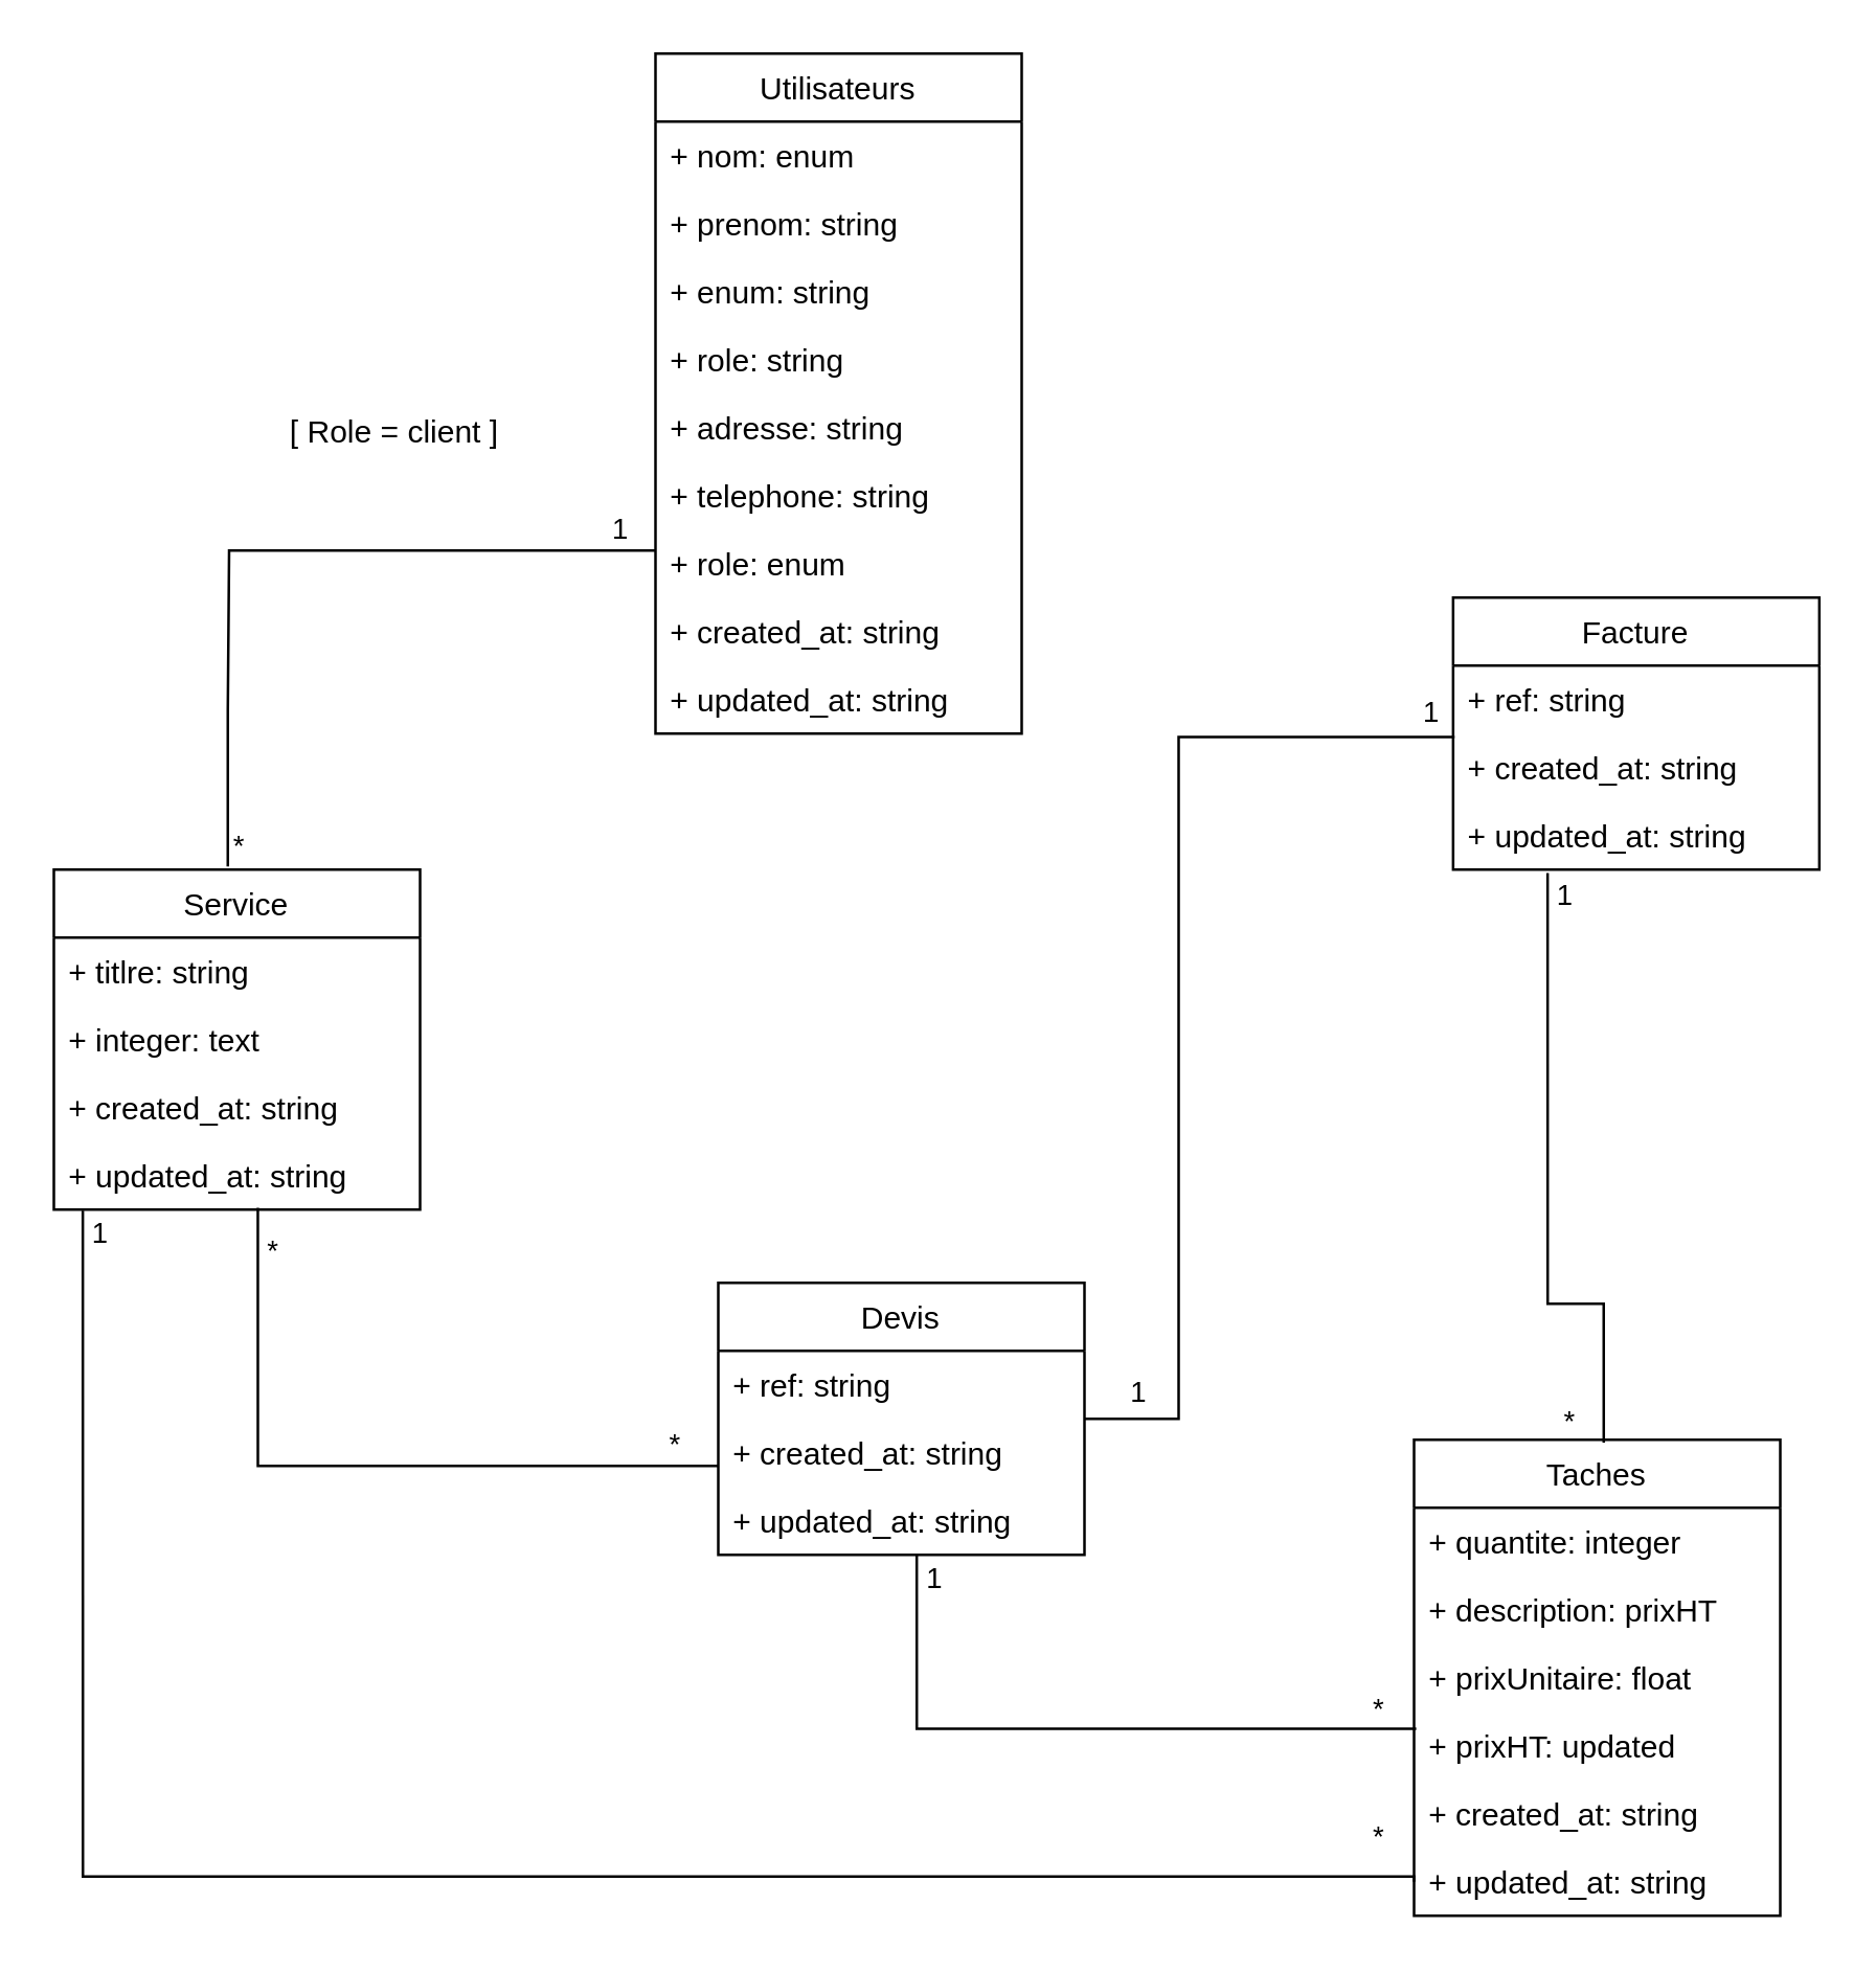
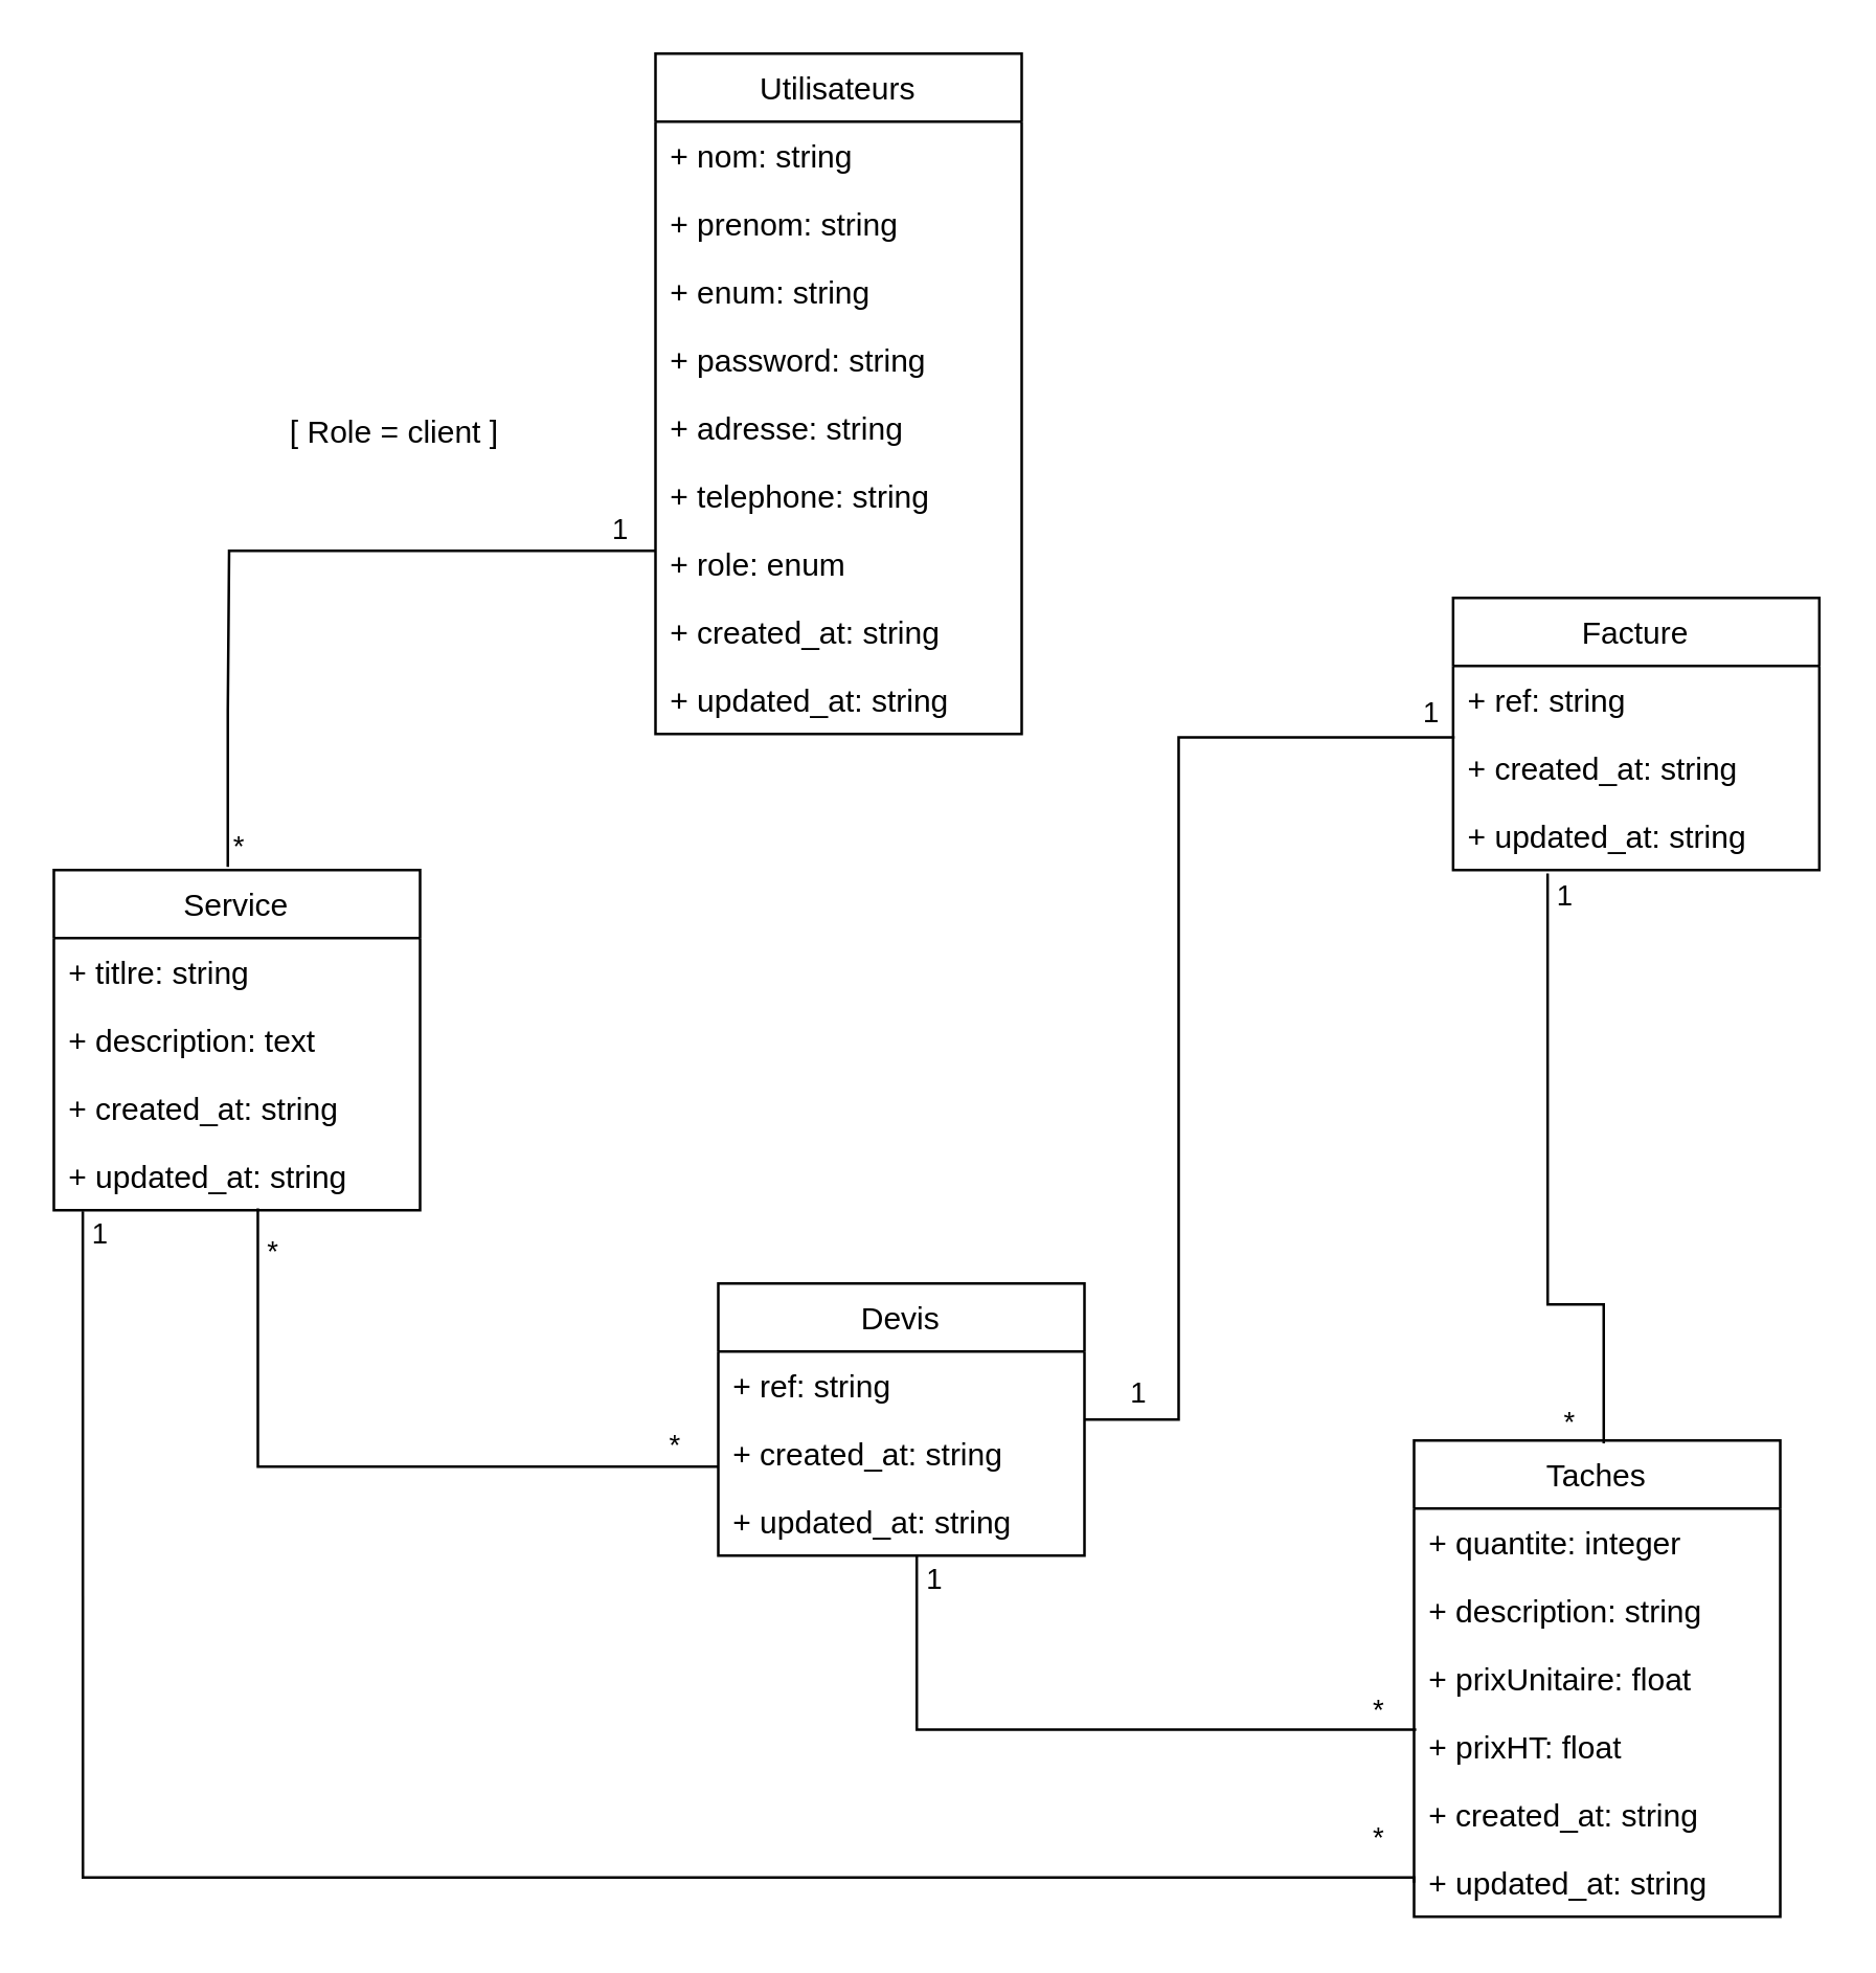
- <mxCell id="3" value="+ nom: enum" style="text;strokeColor=none;fillColor=none;align=left;verticalAlign=top;spacingLeft=4;spacingRight=4;overflow=hidden;rotatable=0;points=[[0,0.5],[1,0.5]];portConstraint=eastwest;" vertex="1" parent="2"><mxGeometry y="26" width="140" height="26" as="geometry" /></mxCell>
+ <mxCell id="3" value="+ nom: string" style="text;strokeColor=none;fillColor=none;align=left;verticalAlign=top;spacingLeft=4;spacingRight=4;overflow=hidden;rotatable=0;points=[[0,0.5],[1,0.5]];portConstraint=eastwest;" vertex="1" parent="2"><mxGeometry y="26" width="140" height="26" as="geometry" /></mxCell>
- <mxCell id="6" value="+ role: string" style="text;strokeColor=none;fillColor=none;align=left;verticalAlign=top;spacingLeft=4;spacingRight=4;overflow=hidden;rotatable=0;points=[[0,0.5],[1,0.5]];portConstraint=eastwest;" vertex="1" parent="2"><mxGeometry y="104" width="140" height="26" as="geometry" /></mxCell>
+ <mxCell id="6" value="+ password: string" style="text;strokeColor=none;fillColor=none;align=left;verticalAlign=top;spacingLeft=4;spacingRight=4;overflow=hidden;rotatable=0;points=[[0,0.5],[1,0.5]];portConstraint=eastwest;" vertex="1" parent="2"><mxGeometry y="104" width="140" height="26" as="geometry" /></mxCell>
- <mxCell id="21" value="+ integer: text" style="text;strokeColor=none;fillColor=none;align=left;verticalAlign=top;spacingLeft=4;spacingRight=4;overflow=hidden;rotatable=0;points=[[0,0.5],[1,0.5]];portConstraint=eastwest;" vertex="1" parent="19"><mxGeometry y="52" width="140" height="26" as="geometry" /></mxCell>
+ <mxCell id="21" value="+ description: text" style="text;strokeColor=none;fillColor=none;align=left;verticalAlign=top;spacingLeft=4;spacingRight=4;overflow=hidden;rotatable=0;points=[[0,0.5],[1,0.5]];portConstraint=eastwest;" vertex="1" parent="19"><mxGeometry y="52" width="140" height="26" as="geometry" /></mxCell>
- <mxCell id="14" value="+ description: prixHT" style="text;strokeColor=none;fillColor=none;align=left;verticalAlign=top;spacingLeft=4;spacingRight=4;overflow=hidden;rotatable=0;points=[[0,0.5],[1,0.5]];portConstraint=eastwest;" vertex="1" parent="12"><mxGeometry y="52" width="140" height="26" as="geometry" /></mxCell>
+ <mxCell id="14" value="+ description: string" style="text;strokeColor=none;fillColor=none;align=left;verticalAlign=top;spacingLeft=4;spacingRight=4;overflow=hidden;rotatable=0;points=[[0,0.5],[1,0.5]];portConstraint=eastwest;" vertex="1" parent="12"><mxGeometry y="52" width="140" height="26" as="geometry" /></mxCell>
- <mxCell id="16" value="+ prixHT: updated" style="text;strokeColor=none;fillColor=none;align=left;verticalAlign=top;spacingLeft=4;spacingRight=4;overflow=hidden;rotatable=0;points=[[0,0.5],[1,0.5]];portConstraint=eastwest;" vertex="1" parent="12"><mxGeometry y="104" width="140" height="26" as="geometry" /></mxCell>
+ <mxCell id="16" value="+ prixHT: float" style="text;strokeColor=none;fillColor=none;align=left;verticalAlign=top;spacingLeft=4;spacingRight=4;overflow=hidden;rotatable=0;points=[[0,0.5],[1,0.5]];portConstraint=eastwest;" vertex="1" parent="12"><mxGeometry y="104" width="140" height="26" as="geometry" /></mxCell>
